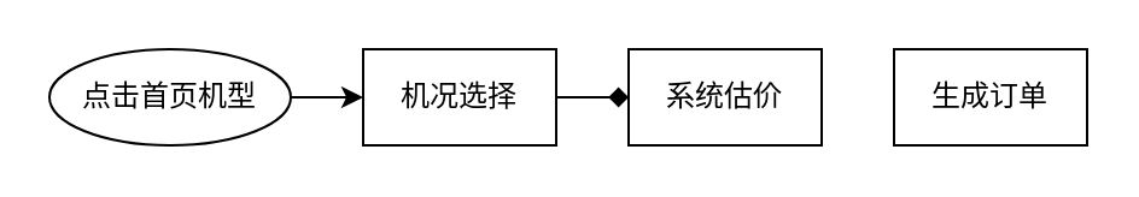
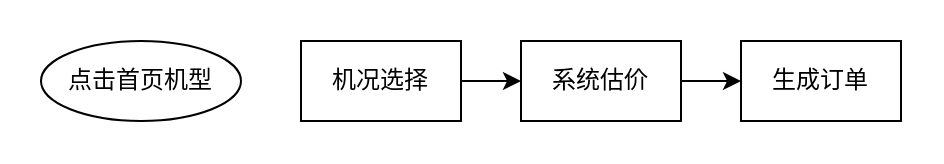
- <mxCell id="2" style="edgeStyle=orthogonalEdgeStyle;rounded=0;orthogonalLoop=1;jettySize=auto;html=1;exitX=1;exitY=0.5;exitDx=0;exitDy=0;" parent="1" source="3" target="5" edge="1"><mxGeometry relative="1" as="geometry" /></mxCell>
- <mxCell id="4" style="edgeStyle=orthogonalEdgeStyle;rounded=0;orthogonalLoop=1;jettySize=auto;html=1;exitX=1;exitY=0.5;exitDx=0;exitDy=0;entryX=0;entryY=0.5;entryDx=0;entryDy=0;endArrow=diamond;" edge="1" parent="1" source="5" target="7"><mxGeometry relative="1" as="geometry" /></mxCell>
+ <mxCell id="4" style="edgeStyle=orthogonalEdgeStyle;rounded=0;orthogonalLoop=1;jettySize=auto;html=1;exitX=1;exitY=0.5;exitDx=0;exitDy=0;entryX=0;entryY=0.5;entryDx=0;entryDy=0;" edge="1" parent="1" source="5" target="7"><mxGeometry relative="1" as="geometry" /></mxCell>
+ <mxCell id="6" style="edgeStyle=orthogonalEdgeStyle;rounded=0;orthogonalLoop=1;jettySize=auto;html=1;exitX=1;exitY=0.5;exitDx=0;exitDy=0;entryX=0;entryY=0.5;entryDx=0;entryDy=0;" edge="1" parent="1" source="7" target="8"><mxGeometry relative="1" as="geometry" /></mxCell>
